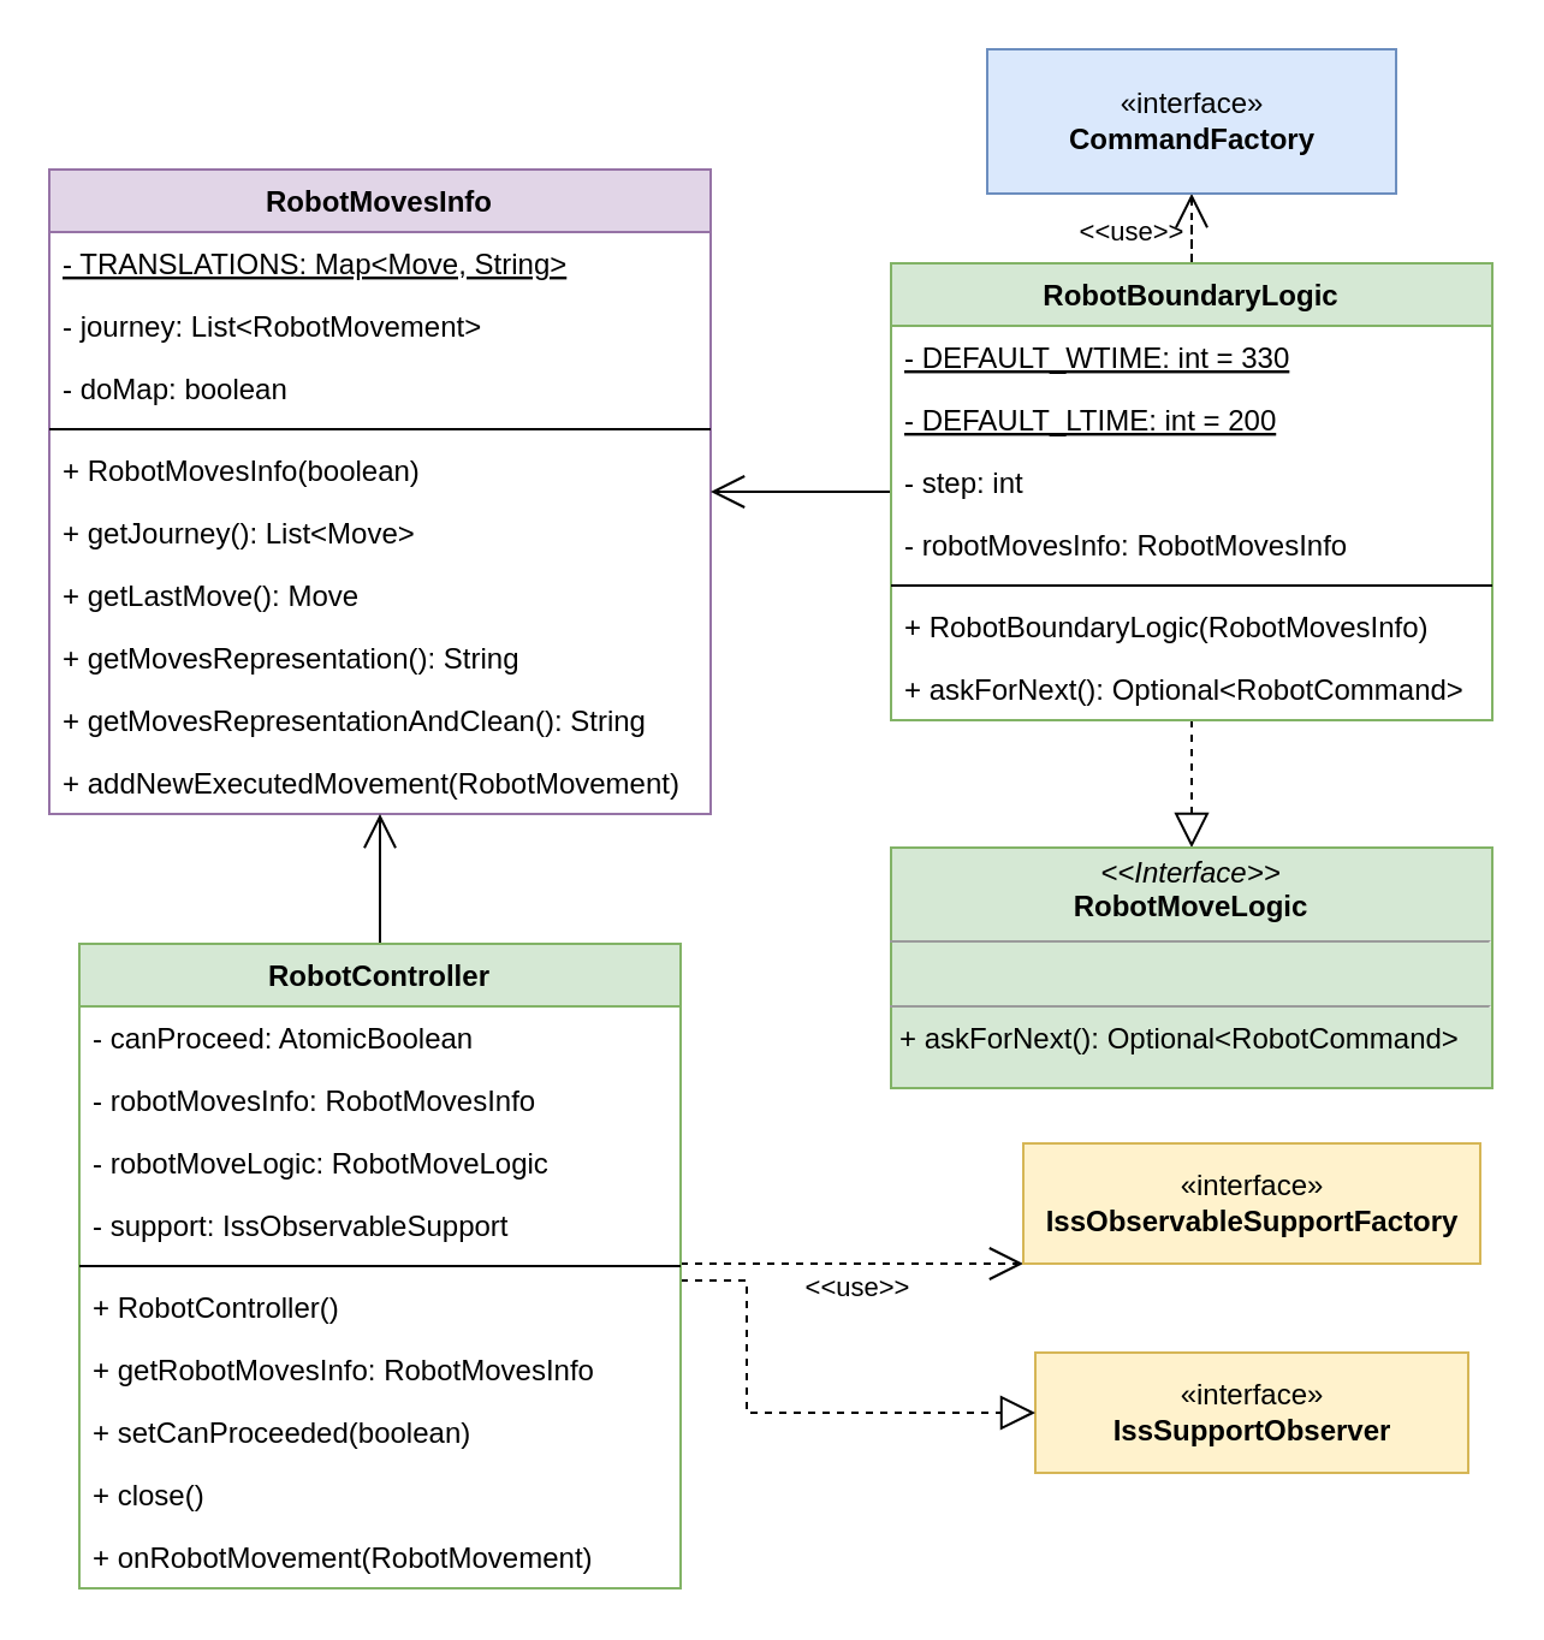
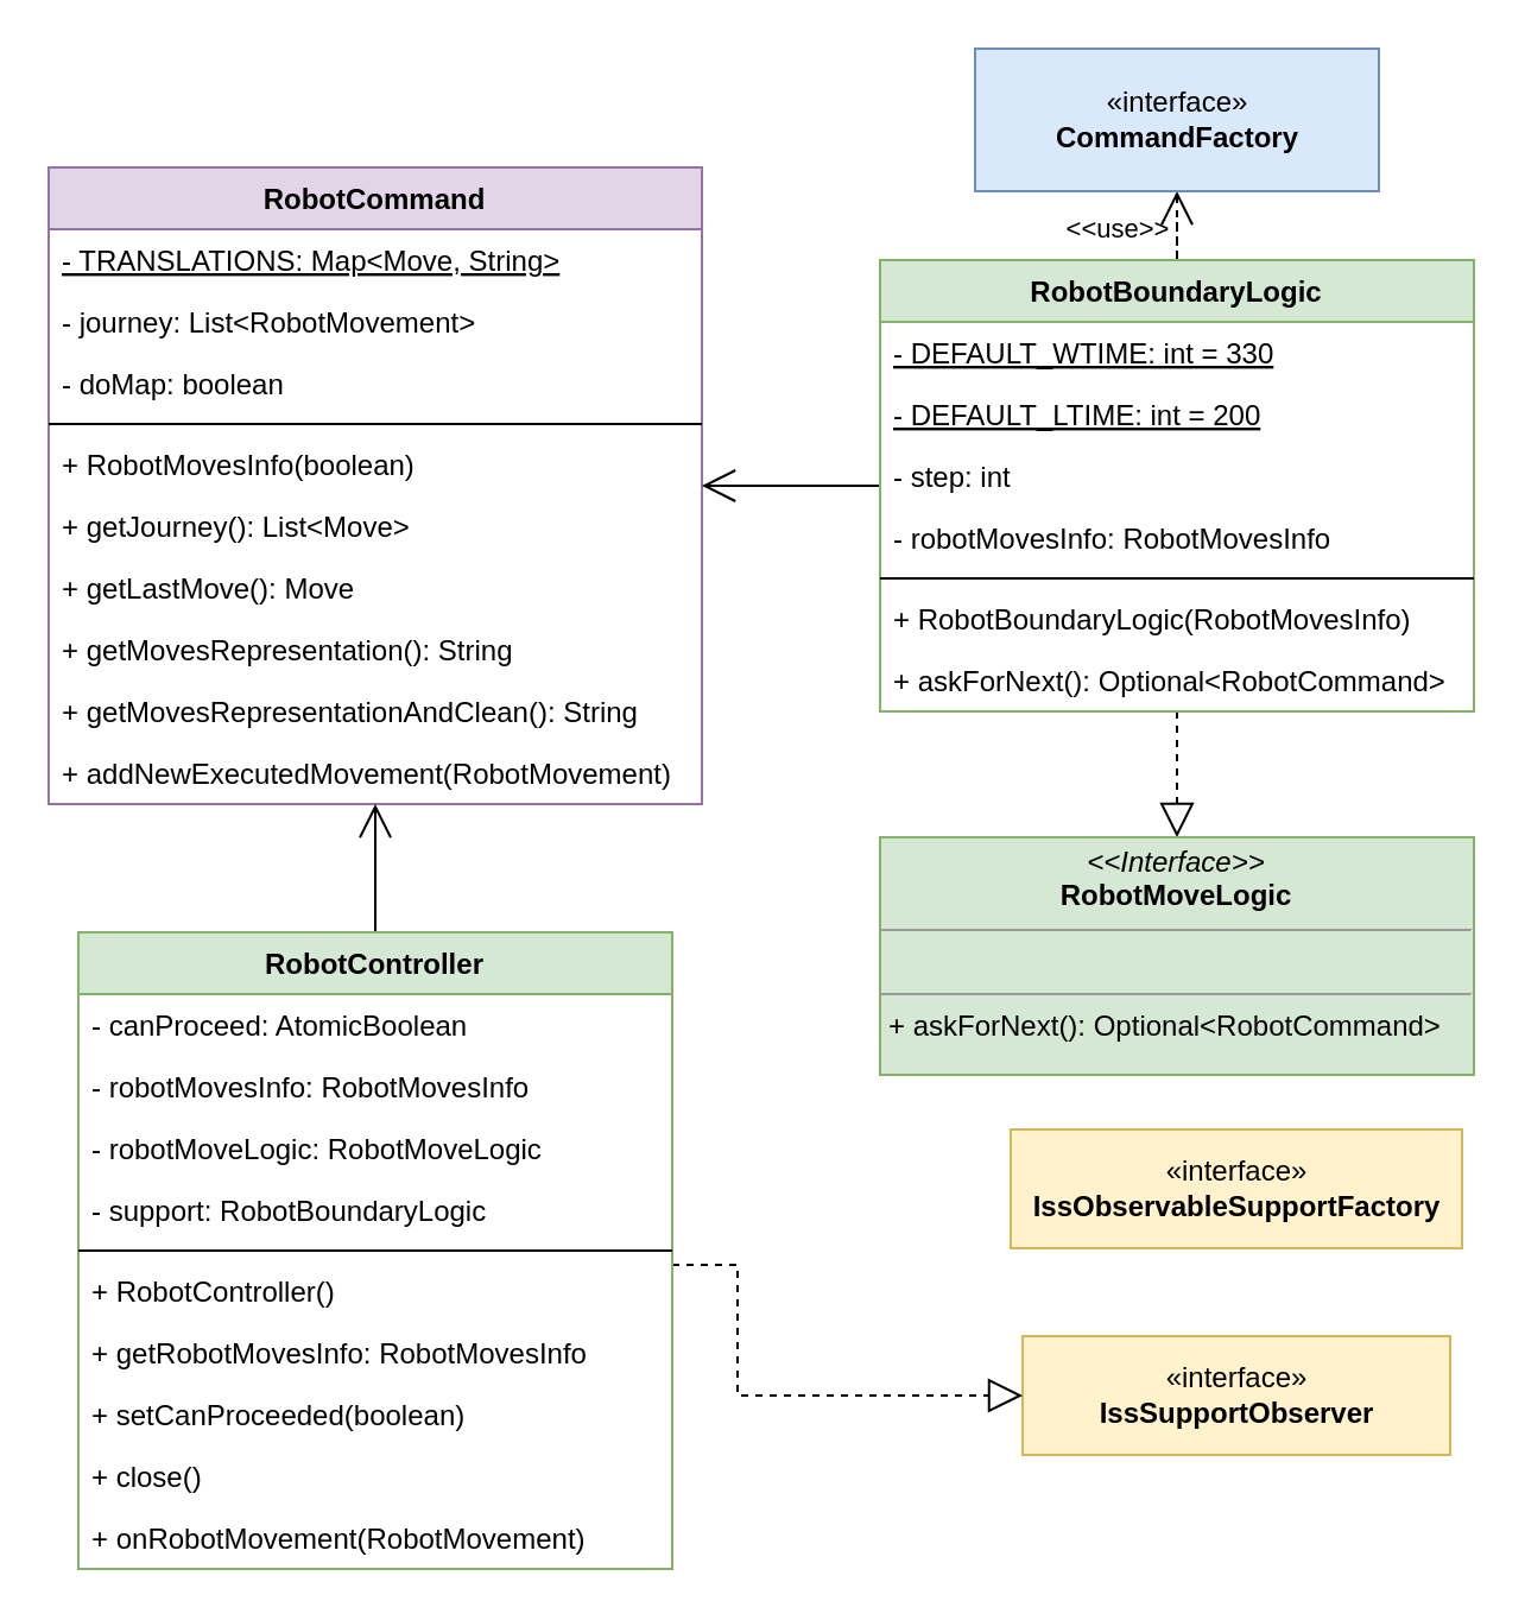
- <mxCell id="3" value="RobotMovesInfo" style="swimlane;fontStyle=1;align=center;verticalAlign=top;childLayout=stackLayout;horizontal=1;startSize=26;horizontalStack=0;resizeParent=1;resizeParentMax=0;resizeLast=0;collapsible=1;marginBottom=0;fillColor=#e1d5e7;strokeColor=#9673a6;" parent="1" vertex="1"><mxGeometry x="20" y="70" width="275" height="268" as="geometry" /></mxCell>
+ <mxCell id="3" value="RobotCommand" style="swimlane;fontStyle=1;align=center;verticalAlign=top;childLayout=stackLayout;horizontal=1;startSize=26;horizontalStack=0;resizeParent=1;resizeParentMax=0;resizeLast=0;collapsible=1;marginBottom=0;fillColor=#e1d5e7;strokeColor=#9673a6;" parent="1" vertex="1"><mxGeometry x="20" y="70" width="275" height="268" as="geometry" /></mxCell>
- <mxCell id="34" value="- support: IssObservableSupport" style="text;strokeColor=none;fillColor=none;align=left;verticalAlign=top;spacingLeft=4;spacingRight=4;overflow=hidden;rotatable=0;points=[[0,0.5],[1,0.5]];portConstraint=eastwest;" parent="30" vertex="1"><mxGeometry y="104" width="250" height="26" as="geometry" /></mxCell>
+ <mxCell id="34" value="- support: RobotBoundaryLogic" style="text;strokeColor=none;fillColor=none;align=left;verticalAlign=top;spacingLeft=4;spacingRight=4;overflow=hidden;rotatable=0;points=[[0,0.5],[1,0.5]];portConstraint=eastwest;" parent="30" vertex="1"><mxGeometry y="104" width="250" height="26" as="geometry" /></mxCell>
- <mxCell id="29" value="&amp;lt;&amp;lt;use&amp;gt;&amp;gt;" style="edgeStyle=orthogonalEdgeStyle;rounded=0;orthogonalLoop=1;jettySize=auto;html=1;labelBackgroundColor=none;startSize=12;endArrow=open;endFill=0;endSize=12;dashed=1;" parent="1" source="30" target="41" edge="1"><mxGeometry x="0.024" y="-10" relative="1" as="geometry"><Array as="points"><mxPoint x="440" y="522" /><mxPoint x="440" y="522" /></Array><mxPoint as="offset" /></mxGeometry></mxCell>
